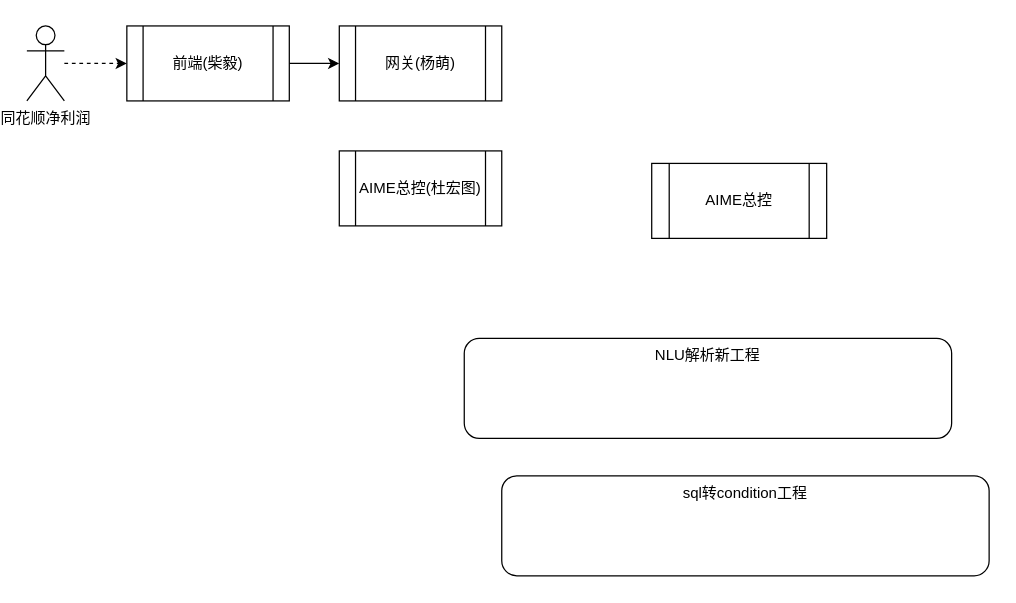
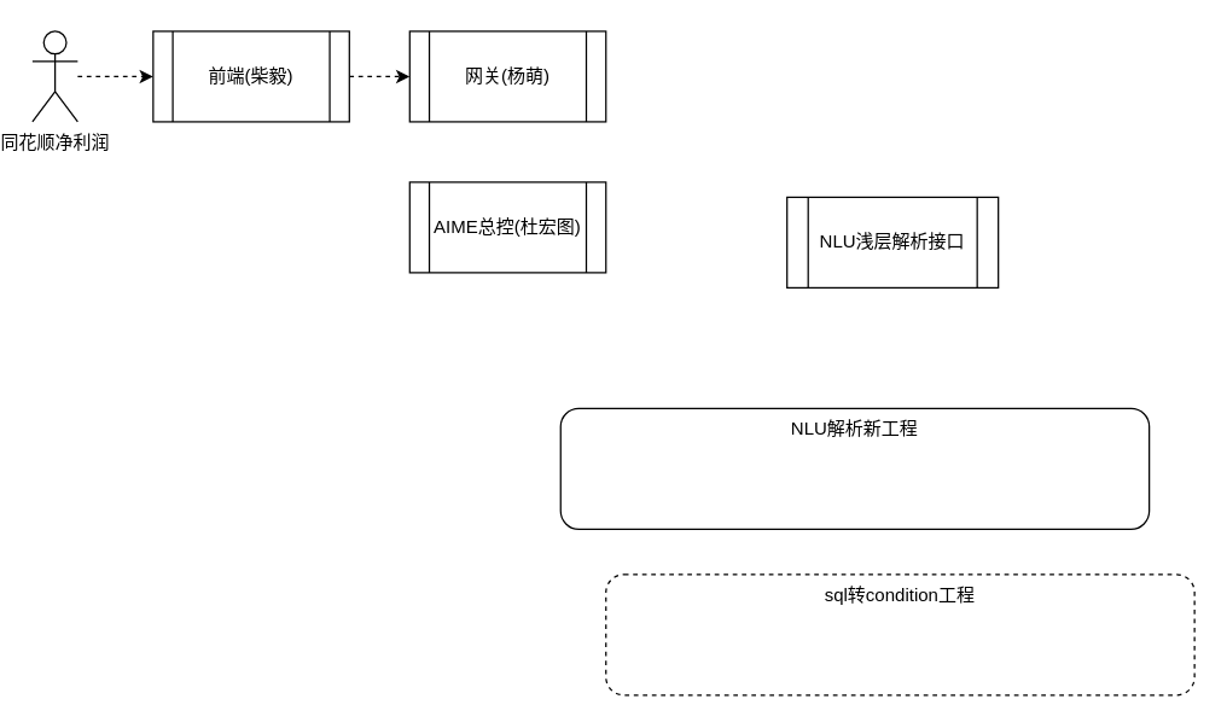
- <mxCell id="3" style="edgeStyle=orthogonalEdgeStyle;rounded=0;orthogonalLoop=1;jettySize=auto;html=1;entryX=0;entryY=0.5;entryDx=0;entryDy=0;" edge="1" parent="1" source="4" target="2"><mxGeometry relative="1" as="geometry" /></mxCell>
+ <mxCell id="3" style="edgeStyle=orthogonalEdgeStyle;rounded=0;orthogonalLoop=1;jettySize=auto;html=1;entryX=0;entryY=0.5;entryDx=0;entryDy=0;dashed=1;" edge="1" parent="1" source="4" target="2"><mxGeometry relative="1" as="geometry" /></mxCell>
- <mxCell id="8" value="AIME总控" style="shape=process;whiteSpace=wrap;html=1;backgroundOutline=1;" vertex="1" parent="1"><mxGeometry x="520" y="130" width="140" height="60" as="geometry" /></mxCell>
+ <mxCell id="8" value="NLU浅层解析接口" style="shape=process;whiteSpace=wrap;html=1;backgroundOutline=1;" vertex="1" parent="1"><mxGeometry x="520" y="130" width="140" height="60" as="geometry" /></mxCell>
- <mxCell id="10" value="sql转condition工程" style="rounded=1;whiteSpace=wrap;html=1;verticalAlign=top;" vertex="1" parent="1"><mxGeometry x="400" y="380" width="390" height="80" as="geometry" /></mxCell>
+ <mxCell id="10" value="sql转condition工程" style="rounded=1;whiteSpace=wrap;html=1;verticalAlign=top;dashed=1;" vertex="1" parent="1"><mxGeometry x="400" y="380" width="390" height="80" as="geometry" /></mxCell>
